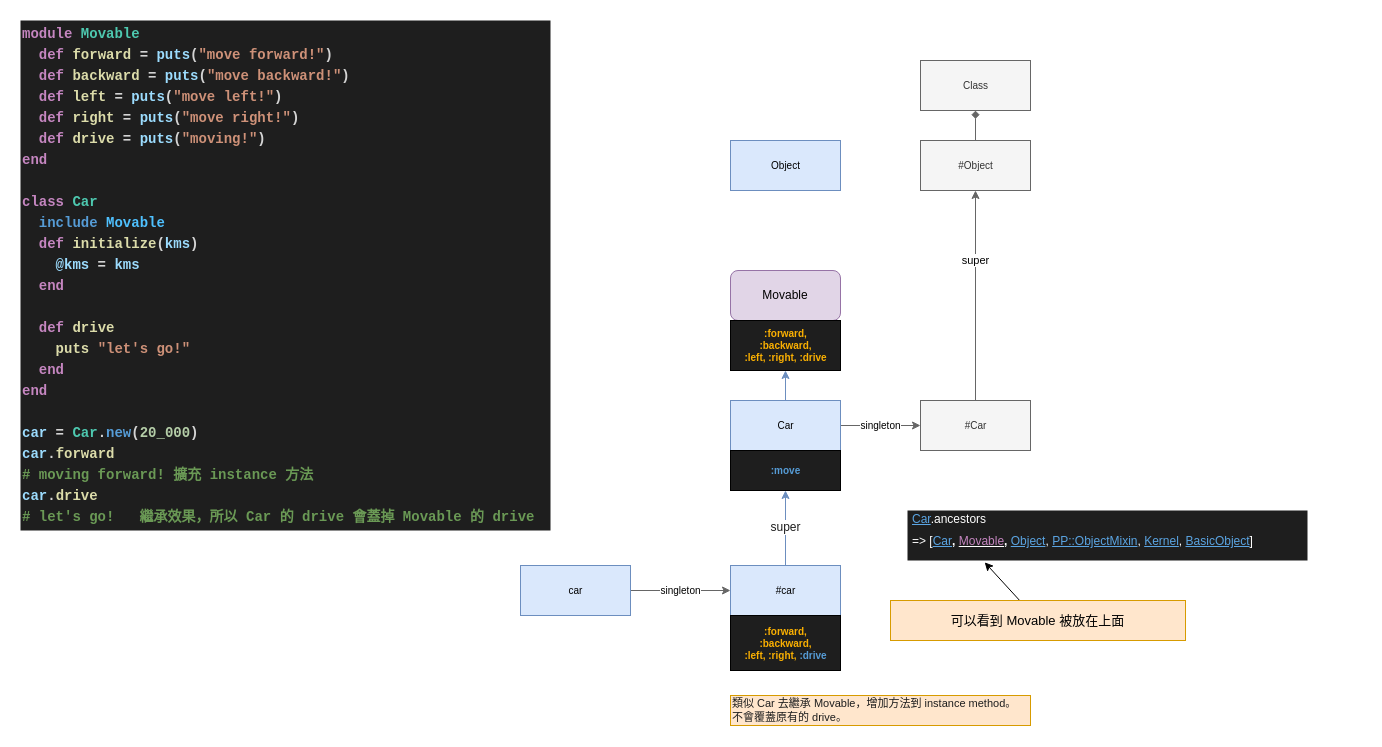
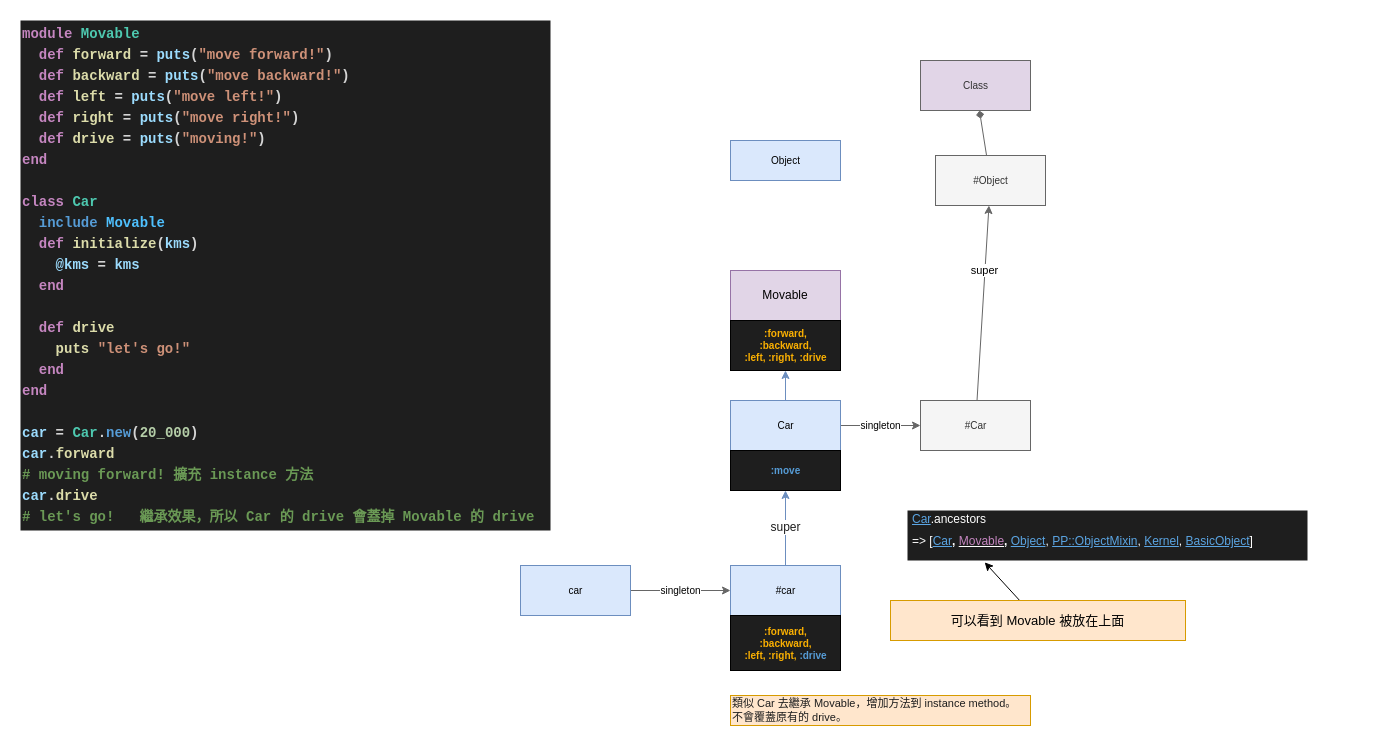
- <mxCell id="5" value="Class" style="html=1;fontSize=10;fillColor=#f5f5f5;fontColor=#333333;strokeColor=#666666;" parent="1" vertex="1"><mxGeometry x="920" y="60" width="110" height="50" as="geometry" /></mxCell>
+ <mxCell id="5" value="Class" style="html=1;fontSize=10;fillColor=#e1d5e7;fontColor=#333333;strokeColor=#666666;" parent="1" vertex="1"><mxGeometry x="920" y="60" width="110" height="50" as="geometry" /></mxCell>
- <mxCell id="2" value="Object" style="html=1;fontSize=10;fillColor=#dae8fc;strokeColor=#6c8ebf;" parent="1" vertex="1"><mxGeometry x="730" y="140" width="110" height="50" as="geometry" /></mxCell>
+ <mxCell id="2" value="Object" style="html=1;fontSize=10;fillColor=#dae8fc;strokeColor=#6c8ebf;" parent="1" vertex="1"><mxGeometry x="730" y="140" width="110" height="40" as="geometry" /></mxCell>
- <mxCell id="4" value="&lt;span style=&quot;font-weight: normal&quot;&gt;#&lt;span&gt;Object&lt;/span&gt;&lt;/span&gt;" style="html=1;fontSize=10;fontStyle=1;fillColor=#f5f5f5;fontColor=#333333;strokeColor=#666666;" parent="1" vertex="1"><mxGeometry x="920" y="140" width="110" height="50" as="geometry" /></mxCell>
+ <mxCell id="4" value="&lt;span style=&quot;font-weight: normal&quot;&gt;#&lt;span&gt;Object&lt;/span&gt;&lt;/span&gt;" style="html=1;fontSize=10;fontStyle=1;fillColor=#f5f5f5;fontColor=#333333;strokeColor=#666666;" parent="1" vertex="1"><mxGeometry x="935" y="155" width="110" height="50" as="geometry" /></mxCell>
- <mxCell id="19" value="Movable" style="whiteSpace=wrap;html=1;fillColor=#e1d5e7;strokeColor=#9673a6;rounded=1;" parent="1" vertex="1"><mxGeometry x="730" y="270" width="110" height="50" as="geometry" /></mxCell>
+ <mxCell id="19" value="Movable" style="whiteSpace=wrap;html=1;fillColor=#e1d5e7;strokeColor=#9673a6;" parent="1" vertex="1"><mxGeometry x="730" y="270" width="110" height="50" as="geometry" /></mxCell>
